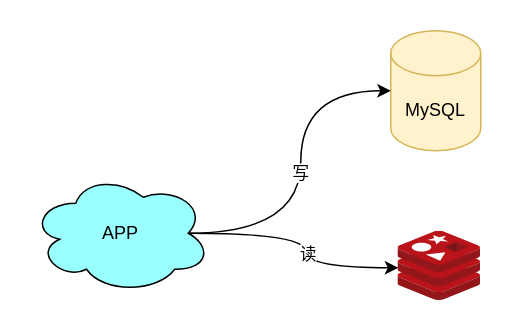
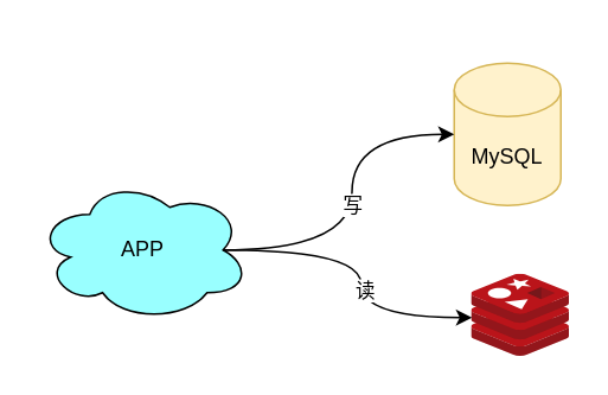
- <mxCell id="3" value="MySQL" style="shape=cylinder3;whiteSpace=wrap;html=1;boundedLbl=1;backgroundOutline=1;size=15;fillColor=#fff2cc;strokeColor=#d6b656;" vertex="1" parent="1"><mxGeometry x="260" y="20" width="60" height="80" as="geometry" /></mxCell>
+ <mxCell id="3" value="MySQL" style="shape=cylinder3;whiteSpace=wrap;html=1;boundedLbl=1;backgroundOutline=1;size=15;fillColor=#fff2cc;strokeColor=#d6b656;" vertex="1" parent="1"><mxGeometry x="255" y="35" width="60" height="80" as="geometry" /></mxCell>
- <mxCell id="2" value="APP" style="ellipse;shape=cloud;whiteSpace=wrap;html=1;fillColor=#99FFFF;" vertex="1" parent="1"><mxGeometry x="20" y="115" width="120" height="80" as="geometry" /></mxCell>
+ <mxCell id="2" value="APP" style="ellipse;shape=cloud;whiteSpace=wrap;html=1;fillColor=#99FFFF;" vertex="1" parent="1"><mxGeometry x="20" y="100" width="120" height="80" as="geometry" /></mxCell>
